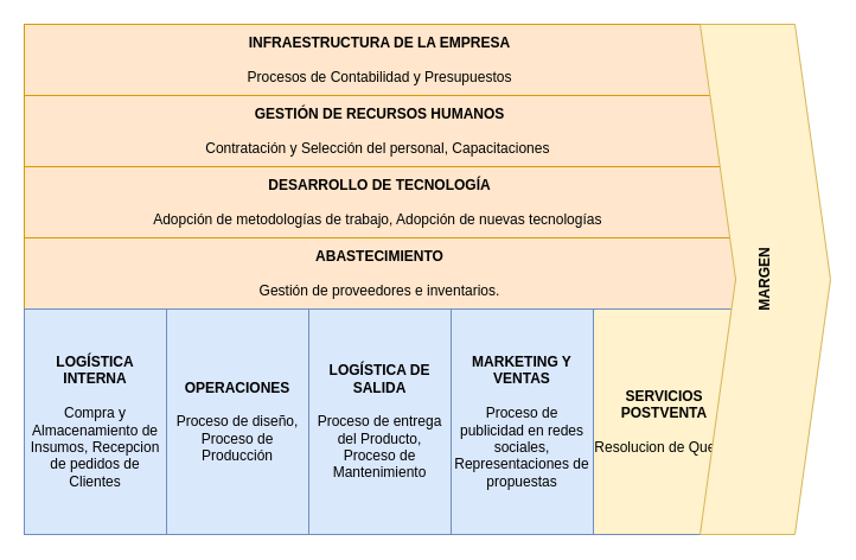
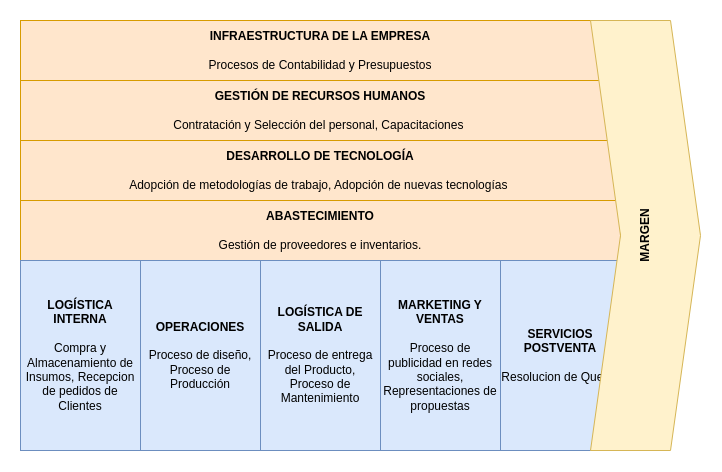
- <mxCell id="10" value="&lt;b&gt;SERVICIOS POSTVENTA&lt;br&gt;&lt;br&gt;&lt;/b&gt;Resolucion de Quejas" style="rounded=0;whiteSpace=wrap;html=1;fillColor=#fff2cc;strokeColor=#6c8ebf;" vertex="1" parent="1"><mxGeometry x="500" y="260" width="120" height="190" as="geometry" /></mxCell>
+ <mxCell id="10" value="&lt;b&gt;SERVICIOS POSTVENTA&lt;br&gt;&lt;br&gt;&lt;/b&gt;Resolucion de Quejas" style="rounded=0;whiteSpace=wrap;html=1;fillColor=#dae8fc;strokeColor=#6c8ebf;" vertex="1" parent="1"><mxGeometry x="500" y="260" width="120" height="190" as="geometry" /></mxCell>
